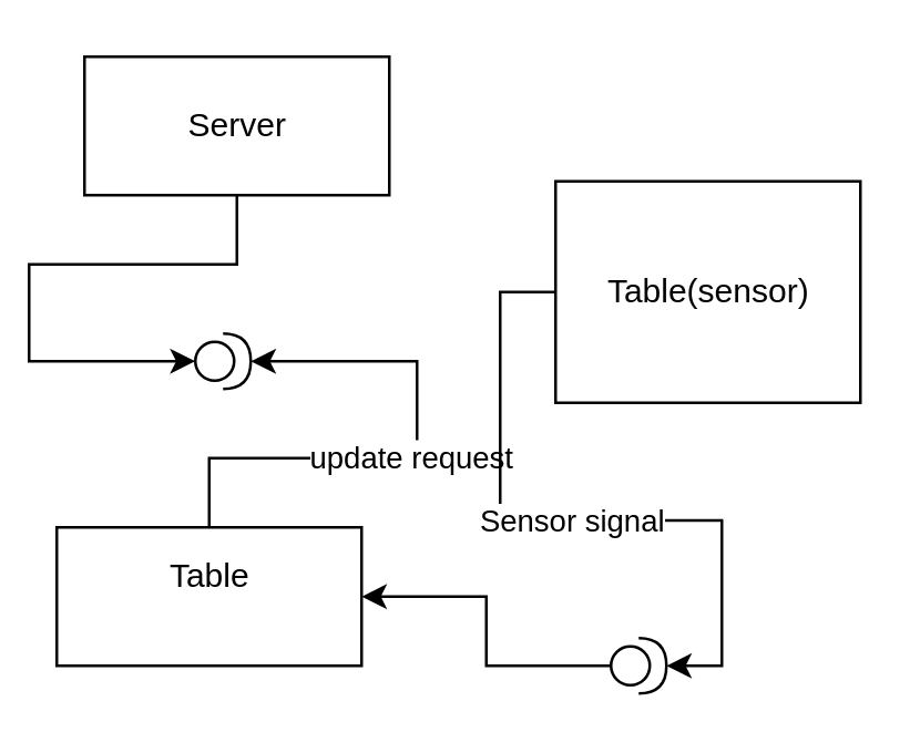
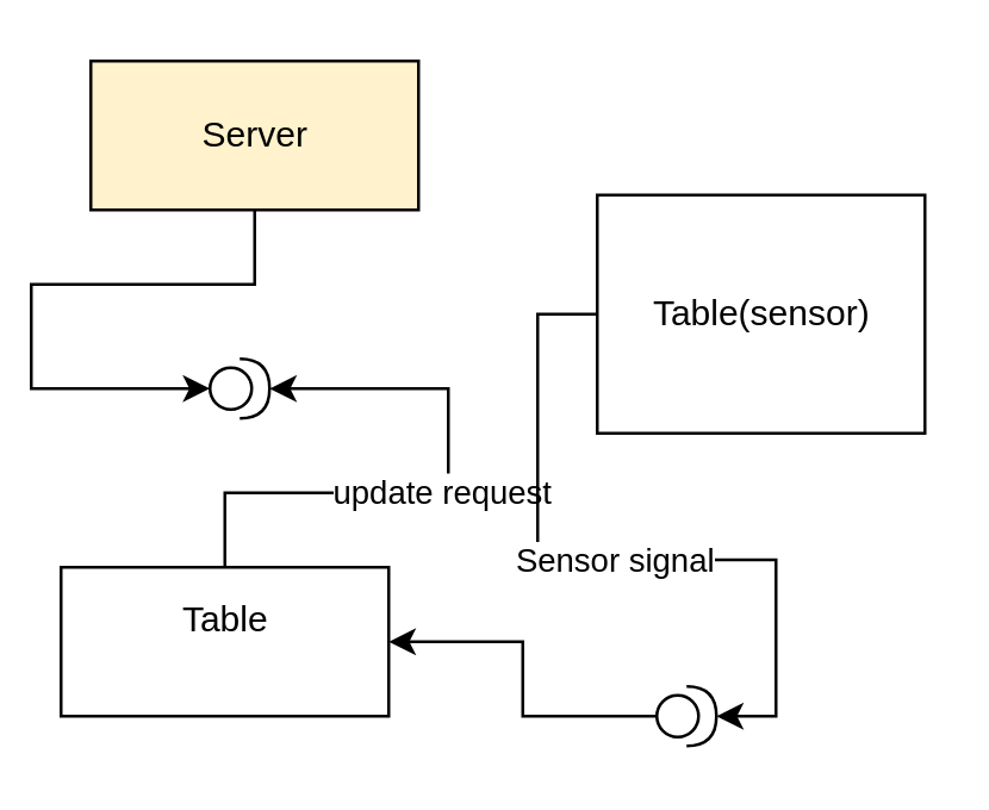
- <mxCell id="3" value="Server" style="html=1;" vertex="1" parent="1"><mxGeometry x="30" y="20" width="110" height="50" as="geometry" /></mxCell>
+ <mxCell id="3" value="Server" style="html=1;fillColor=#fff2cc;" vertex="1" parent="1"><mxGeometry x="30" y="20" width="110" height="50" as="geometry" /></mxCell>
